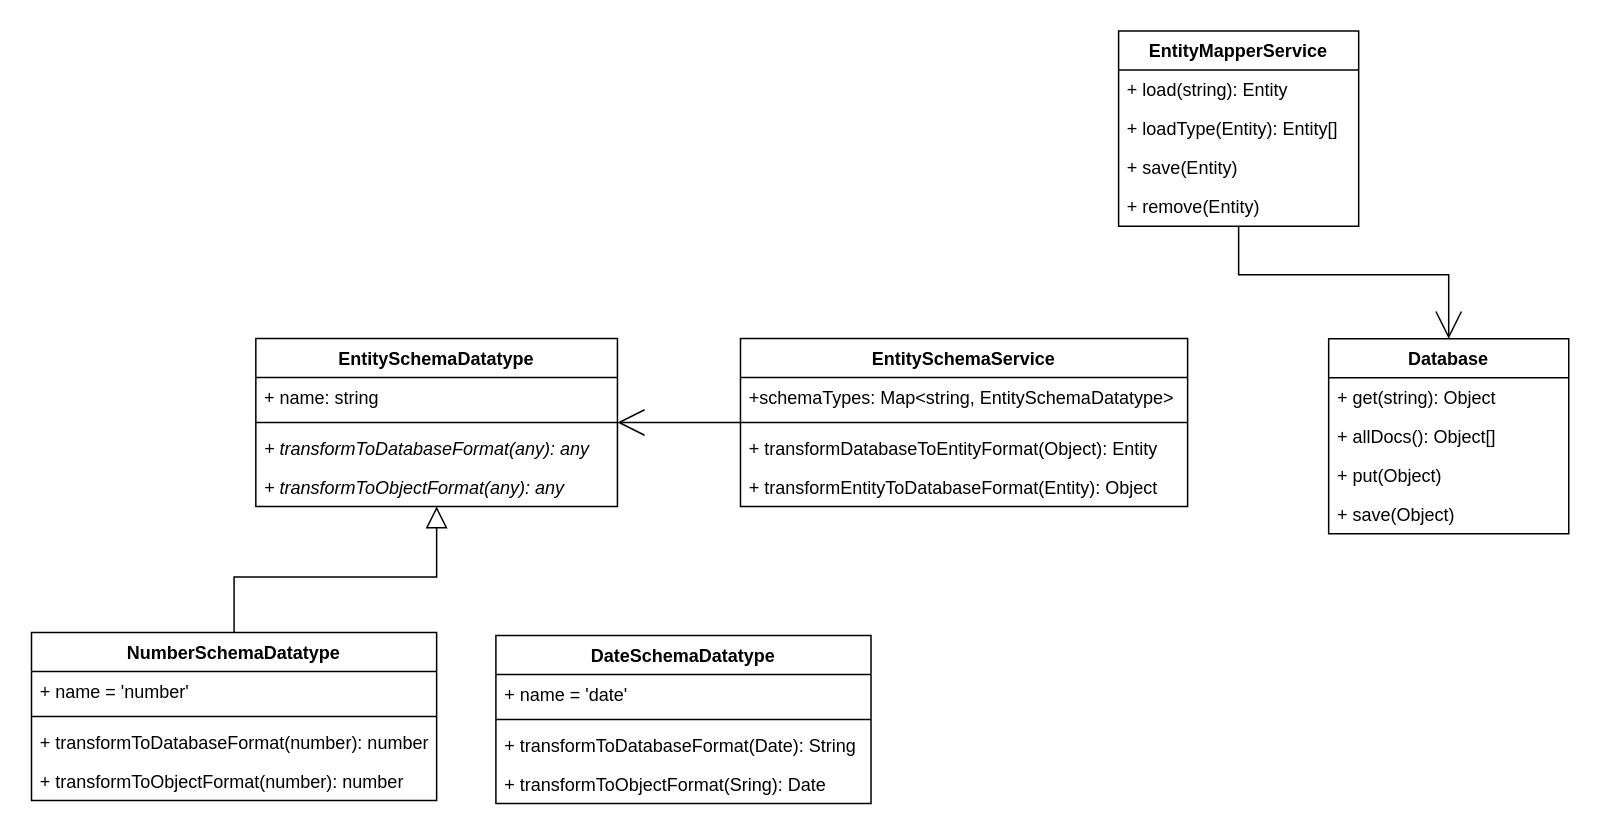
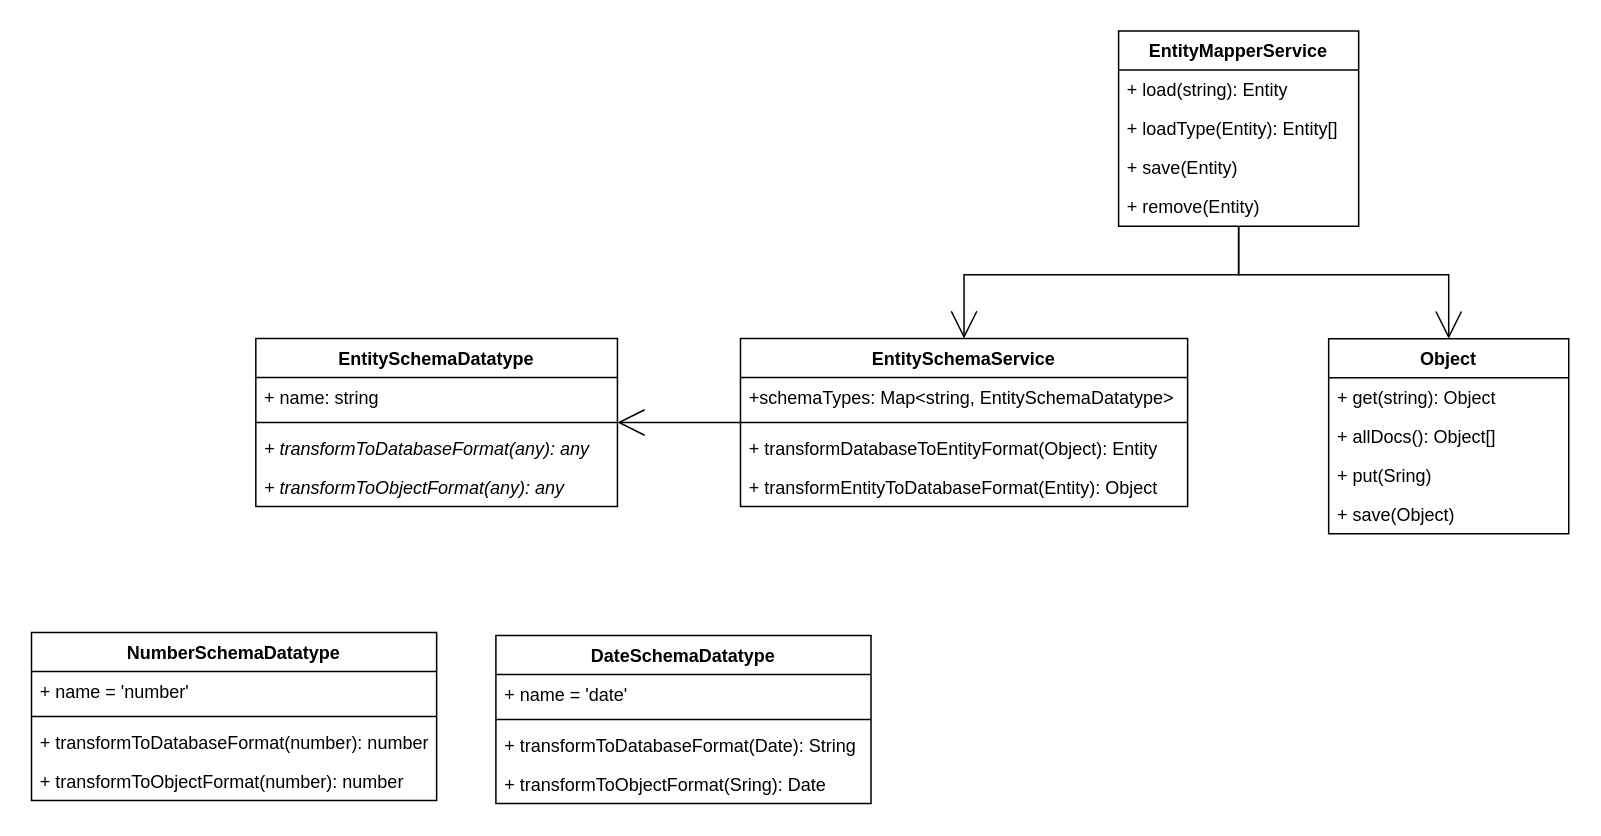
+ <mxCell id="13" style="edgeStyle=orthogonalEdgeStyle;rounded=0;orthogonalLoop=1;jettySize=auto;html=1;startArrow=none;startFill=0;startSize=23;endArrow=open;endFill=0;endSize=16;" parent="1" source="15" target="3" edge="1"><mxGeometry relative="1" as="geometry" /></mxCell>
- <mxCell id="20" value="Database" style="swimlane;fontStyle=1;align=center;verticalAlign=top;childLayout=stackLayout;horizontal=1;startSize=26;horizontalStack=0;resizeParent=1;resizeParentMax=0;resizeLast=0;collapsible=1;marginBottom=0;" parent="1" vertex="1"><mxGeometry x="885" y="225.147" width="160" height="130" as="geometry" /></mxCell>
+ <mxCell id="20" value="Object" style="swimlane;fontStyle=1;align=center;verticalAlign=top;childLayout=stackLayout;horizontal=1;startSize=26;horizontalStack=0;resizeParent=1;resizeParentMax=0;resizeLast=0;collapsible=1;marginBottom=0;" parent="1" vertex="1"><mxGeometry x="885" y="225.147" width="160" height="130" as="geometry" /></mxCell>
- <mxCell id="23" value="+ put(Object)" style="text;strokeColor=none;fillColor=none;align=left;verticalAlign=top;spacingLeft=4;spacingRight=4;overflow=hidden;rotatable=0;points=[[0,0.5],[1,0.5]];portConstraint=eastwest;" parent="20" vertex="1"><mxGeometry y="78" width="160" height="26" as="geometry" /></mxCell>
+ <mxCell id="23" value="+ put(Sring)" style="text;strokeColor=none;fillColor=none;align=left;verticalAlign=top;spacingLeft=4;spacingRight=4;overflow=hidden;rotatable=0;points=[[0,0.5],[1,0.5]];portConstraint=eastwest;" parent="20" vertex="1"><mxGeometry y="78" width="160" height="26" as="geometry" /></mxCell>
- <mxCell id="25" style="edgeStyle=orthogonalEdgeStyle;rounded=0;orthogonalLoop=1;jettySize=auto;html=1;endArrow=block;endFill=0;endSize=12;" parent="1" source="26" target="8" edge="1"><mxGeometry relative="1" as="geometry" /></mxCell>
